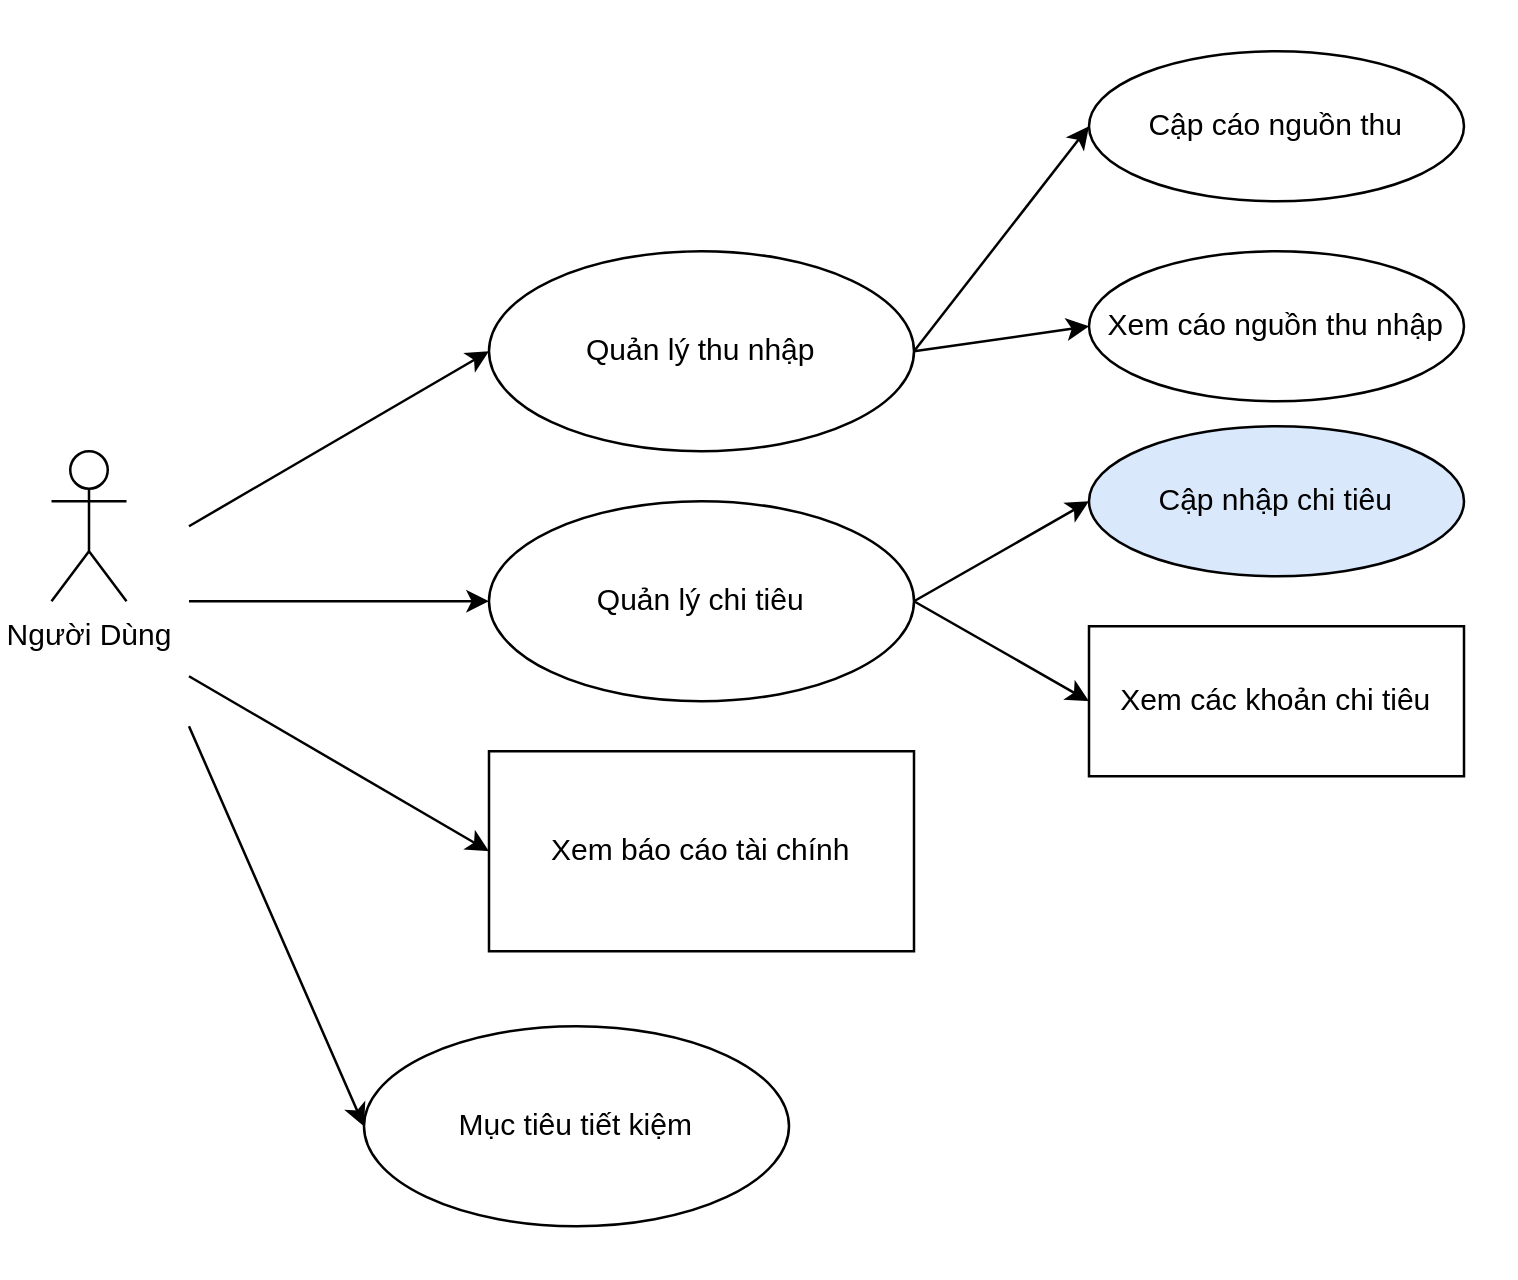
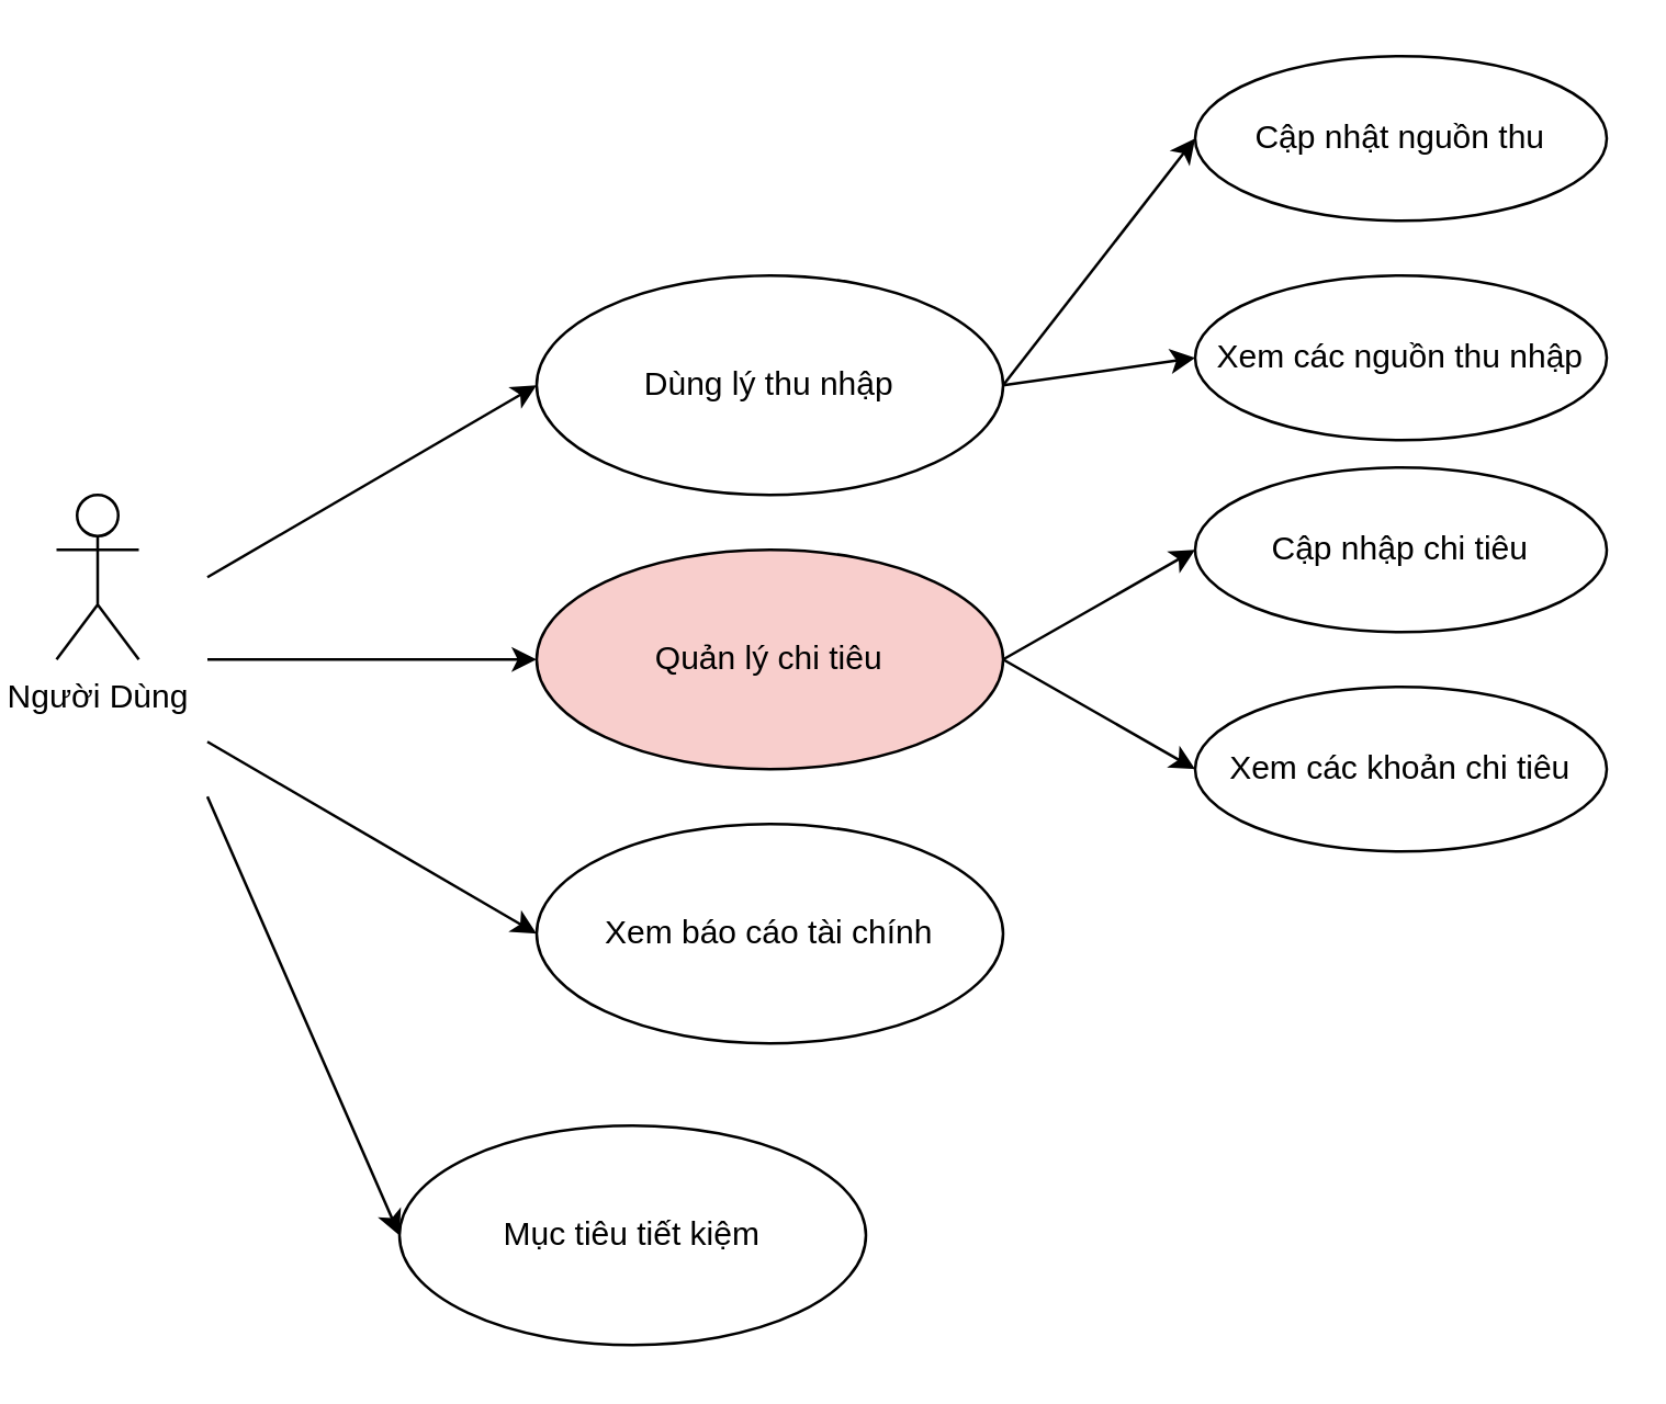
- <mxCell id="9" value="Cập cáo nguồn thu" style="ellipse;whiteSpace=wrap;html=1;" vertex="1" parent="1"><mxGeometry x="435" y="20" width="150" height="60" as="geometry" /></mxCell>
+ <mxCell id="9" value="Cập nhật nguồn thu" style="ellipse;whiteSpace=wrap;html=1;" vertex="1" parent="1"><mxGeometry x="435" y="20" width="150" height="60" as="geometry" /></mxCell>
- <mxCell id="10" value="Xem cáo nguồn thu nhập" style="ellipse;whiteSpace=wrap;html=1;" vertex="1" parent="1"><mxGeometry x="435" y="100" width="150" height="60" as="geometry" /></mxCell>
+ <mxCell id="10" value="Xem các nguồn thu nhập" style="ellipse;whiteSpace=wrap;html=1;" vertex="1" parent="1"><mxGeometry x="435" y="100" width="150" height="60" as="geometry" /></mxCell>
- <mxCell id="4" value="Quản lý thu nhập" style="ellipse;whiteSpace=wrap;html=1;" vertex="1" parent="1"><mxGeometry x="195" y="100" width="170" height="80" as="geometry" /></mxCell>
+ <mxCell id="4" value="Dùng lý thu nhập" style="ellipse;whiteSpace=wrap;html=1;" vertex="1" parent="1"><mxGeometry x="195" y="100" width="170" height="80" as="geometry" /></mxCell>
- <mxCell id="13" value="Cập nhập chi tiêu" style="ellipse;whiteSpace=wrap;html=1;fillColor=#dae8fc;" vertex="1" parent="1"><mxGeometry x="435" y="170" width="150" height="60" as="geometry" /></mxCell>
+ <mxCell id="13" value="Cập nhập chi tiêu" style="ellipse;whiteSpace=wrap;html=1;" vertex="1" parent="1"><mxGeometry x="435" y="170" width="150" height="60" as="geometry" /></mxCell>
- <mxCell id="5" value="Quản lý chi tiêu" style="ellipse;whiteSpace=wrap;html=1;" vertex="1" parent="1"><mxGeometry x="195" y="200" width="170" height="80" as="geometry" /></mxCell>
+ <mxCell id="5" value="Quản lý chi tiêu" style="ellipse;whiteSpace=wrap;html=1;fillColor=#f8cecc;" vertex="1" parent="1"><mxGeometry x="195" y="200" width="170" height="80" as="geometry" /></mxCell>
- <mxCell id="14" value="Xem các khoản chi tiêu" style="whiteSpace=wrap;html=1;rounded=0;" vertex="1" parent="1"><mxGeometry x="435" y="250" width="150" height="60" as="geometry" /></mxCell>
+ <mxCell id="14" value="Xem các khoản chi tiêu" style="ellipse;whiteSpace=wrap;html=1;" vertex="1" parent="1"><mxGeometry x="435" y="250" width="150" height="60" as="geometry" /></mxCell>
- <mxCell id="6" value="Xem báo cáo tài chính" style="whiteSpace=wrap;html=1;rounded=0;" vertex="1" parent="1"><mxGeometry x="195" y="300" width="170" height="80" as="geometry" /></mxCell>
+ <mxCell id="6" value="Xem báo cáo tài chính" style="ellipse;whiteSpace=wrap;html=1;" vertex="1" parent="1"><mxGeometry x="195" y="300" width="170" height="80" as="geometry" /></mxCell>
